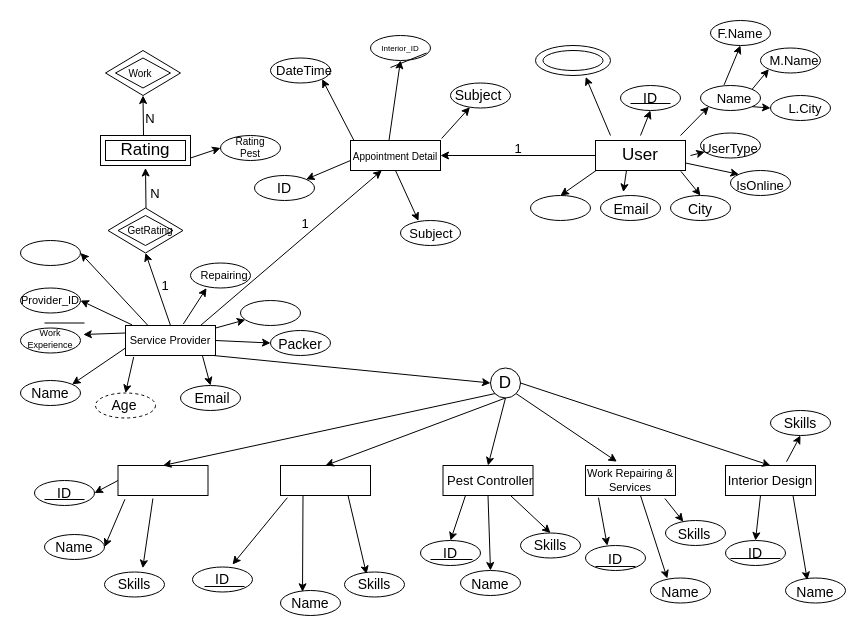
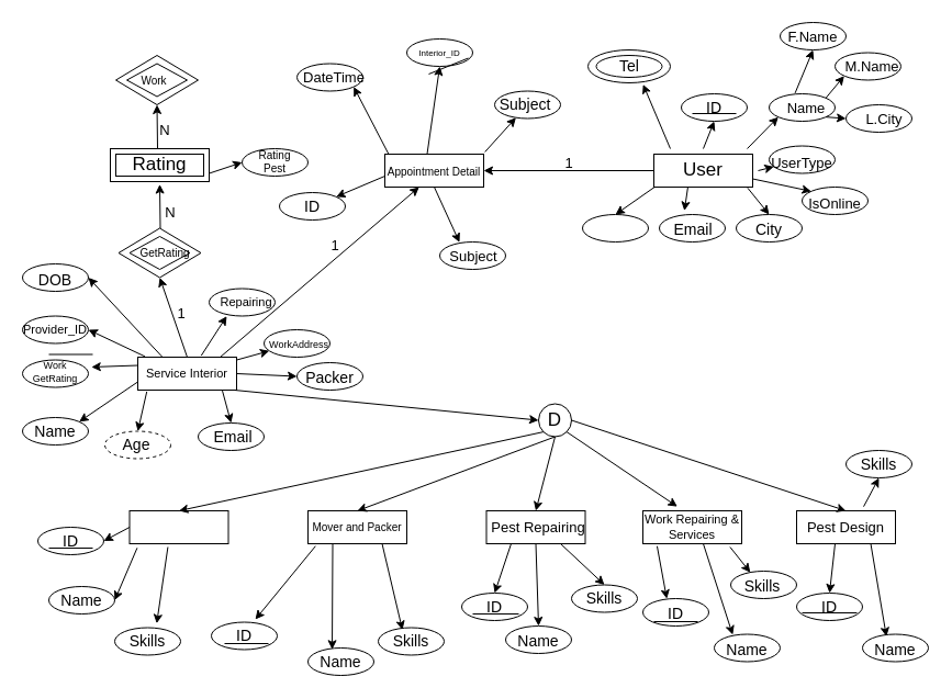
+ <mxCell id="123" value="Tel" style="text;html=1;strokeColor=none;fillColor=none;align=center;verticalAlign=middle;whiteSpace=wrap;rounded=0;dashed=1;fontSize=14;fontColor=#000000;" vertex="1" parent="1"><mxGeometry x="552.5" y="50" width="40" height="20" as="geometry" /></mxCell>
+ <mxCell id="142" value="&lt;font style=&quot;font-size: 14px&quot;&gt;DOB&lt;/font&gt;" style="text;html=1;strokeColor=none;fillColor=none;align=center;verticalAlign=middle;whiteSpace=wrap;rounded=0;dashed=1;fontSize=10;fontColor=#000000;" vertex="1" parent="1"><mxGeometry x="30" y="245" width="40" height="20" as="geometry" /></mxCell>
+ <mxCell id="147" value="&lt;font style=&quot;font-size: 9px;&quot;&gt;WorkAddress&lt;/font&gt;" style="text;html=1;strokeColor=none;fillColor=none;align=center;verticalAlign=middle;whiteSpace=wrap;rounded=0;dashed=1;fontSize=9;fontColor=#000000;" vertex="1" parent="1"><mxGeometry x="252" y="304" width="40" height="20" as="geometry" /></mxCell>
- <mxCell id="144" value="&lt;font style=&quot;font-size: 9px&quot;&gt;Work Experience&lt;/font&gt;" style="text;html=1;strokeColor=none;fillColor=none;align=center;verticalAlign=middle;whiteSpace=wrap;rounded=0;dashed=1;fontSize=10;fontColor=#000000;" vertex="1" parent="1"><mxGeometry x="30" y="325" width="40" height="25" as="geometry" /></mxCell>
+ <mxCell id="144" value="&lt;font style=&quot;font-size: 9px&quot;&gt;Work GetRating&lt;/font&gt;" style="text;html=1;strokeColor=none;fillColor=none;align=center;verticalAlign=middle;whiteSpace=wrap;rounded=0;dashed=1;fontSize=10;fontColor=#000000;" vertex="1" parent="1"><mxGeometry x="30" y="325" width="40" height="25" as="geometry" /></mxCell>
- <mxCell id="113" value="Service Provider" style="text;html=1;strokeColor=none;fillColor=none;align=center;verticalAlign=middle;whiteSpace=wrap;rounded=0;fontSize=11;" vertex="1" parent="1"><mxGeometry x="125" y="335" width="90" height="10" as="geometry" /></mxCell>
+ <mxCell id="113" value="Service Interior" style="text;html=1;strokeColor=none;fillColor=none;align=center;verticalAlign=middle;whiteSpace=wrap;rounded=0;fontSize=11;" vertex="1" parent="1"><mxGeometry x="125" y="335" width="90" height="10" as="geometry" /></mxCell>
+ <mxCell id="114" value="&lt;font style=&quot;font-size: 10px;&quot;&gt;Mover and Packer&lt;/font&gt;" style="text;html=1;strokeColor=none;fillColor=none;align=center;verticalAlign=middle;whiteSpace=wrap;rounded=0;fontSize=10;" vertex="1" parent="1"><mxGeometry x="280" y="470" width="90" height="20" as="geometry" /></mxCell>
- <mxCell id="115" value="Pest Controller" style="text;html=1;strokeColor=none;fillColor=none;align=center;verticalAlign=middle;whiteSpace=wrap;rounded=0;fontSize=13;" vertex="1" parent="1"><mxGeometry x="445" y="470" width="90" height="20" as="geometry" /></mxCell>
+ <mxCell id="115" value="Pest Repairing" style="text;html=1;strokeColor=none;fillColor=none;align=center;verticalAlign=middle;whiteSpace=wrap;rounded=0;fontSize=13;" vertex="1" parent="1"><mxGeometry x="445" y="470" width="90" height="20" as="geometry" /></mxCell>
- <mxCell id="117" value="&lt;font style=&quot;font-size: 13px&quot;&gt;Interior Design&lt;/font&gt;" style="text;html=1;strokeColor=none;fillColor=none;align=center;verticalAlign=middle;whiteSpace=wrap;rounded=0;fontSize=9;" vertex="1" parent="1"><mxGeometry x="720" y="470" width="100" height="20" as="geometry" /></mxCell>
+ <mxCell id="117" value="&lt;font style=&quot;font-size: 13px&quot;&gt;Pest Design&lt;/font&gt;" style="text;html=1;strokeColor=none;fillColor=none;align=center;verticalAlign=middle;whiteSpace=wrap;rounded=0;fontSize=9;" vertex="1" parent="1"><mxGeometry x="720" y="470" width="100" height="20" as="geometry" /></mxCell>
